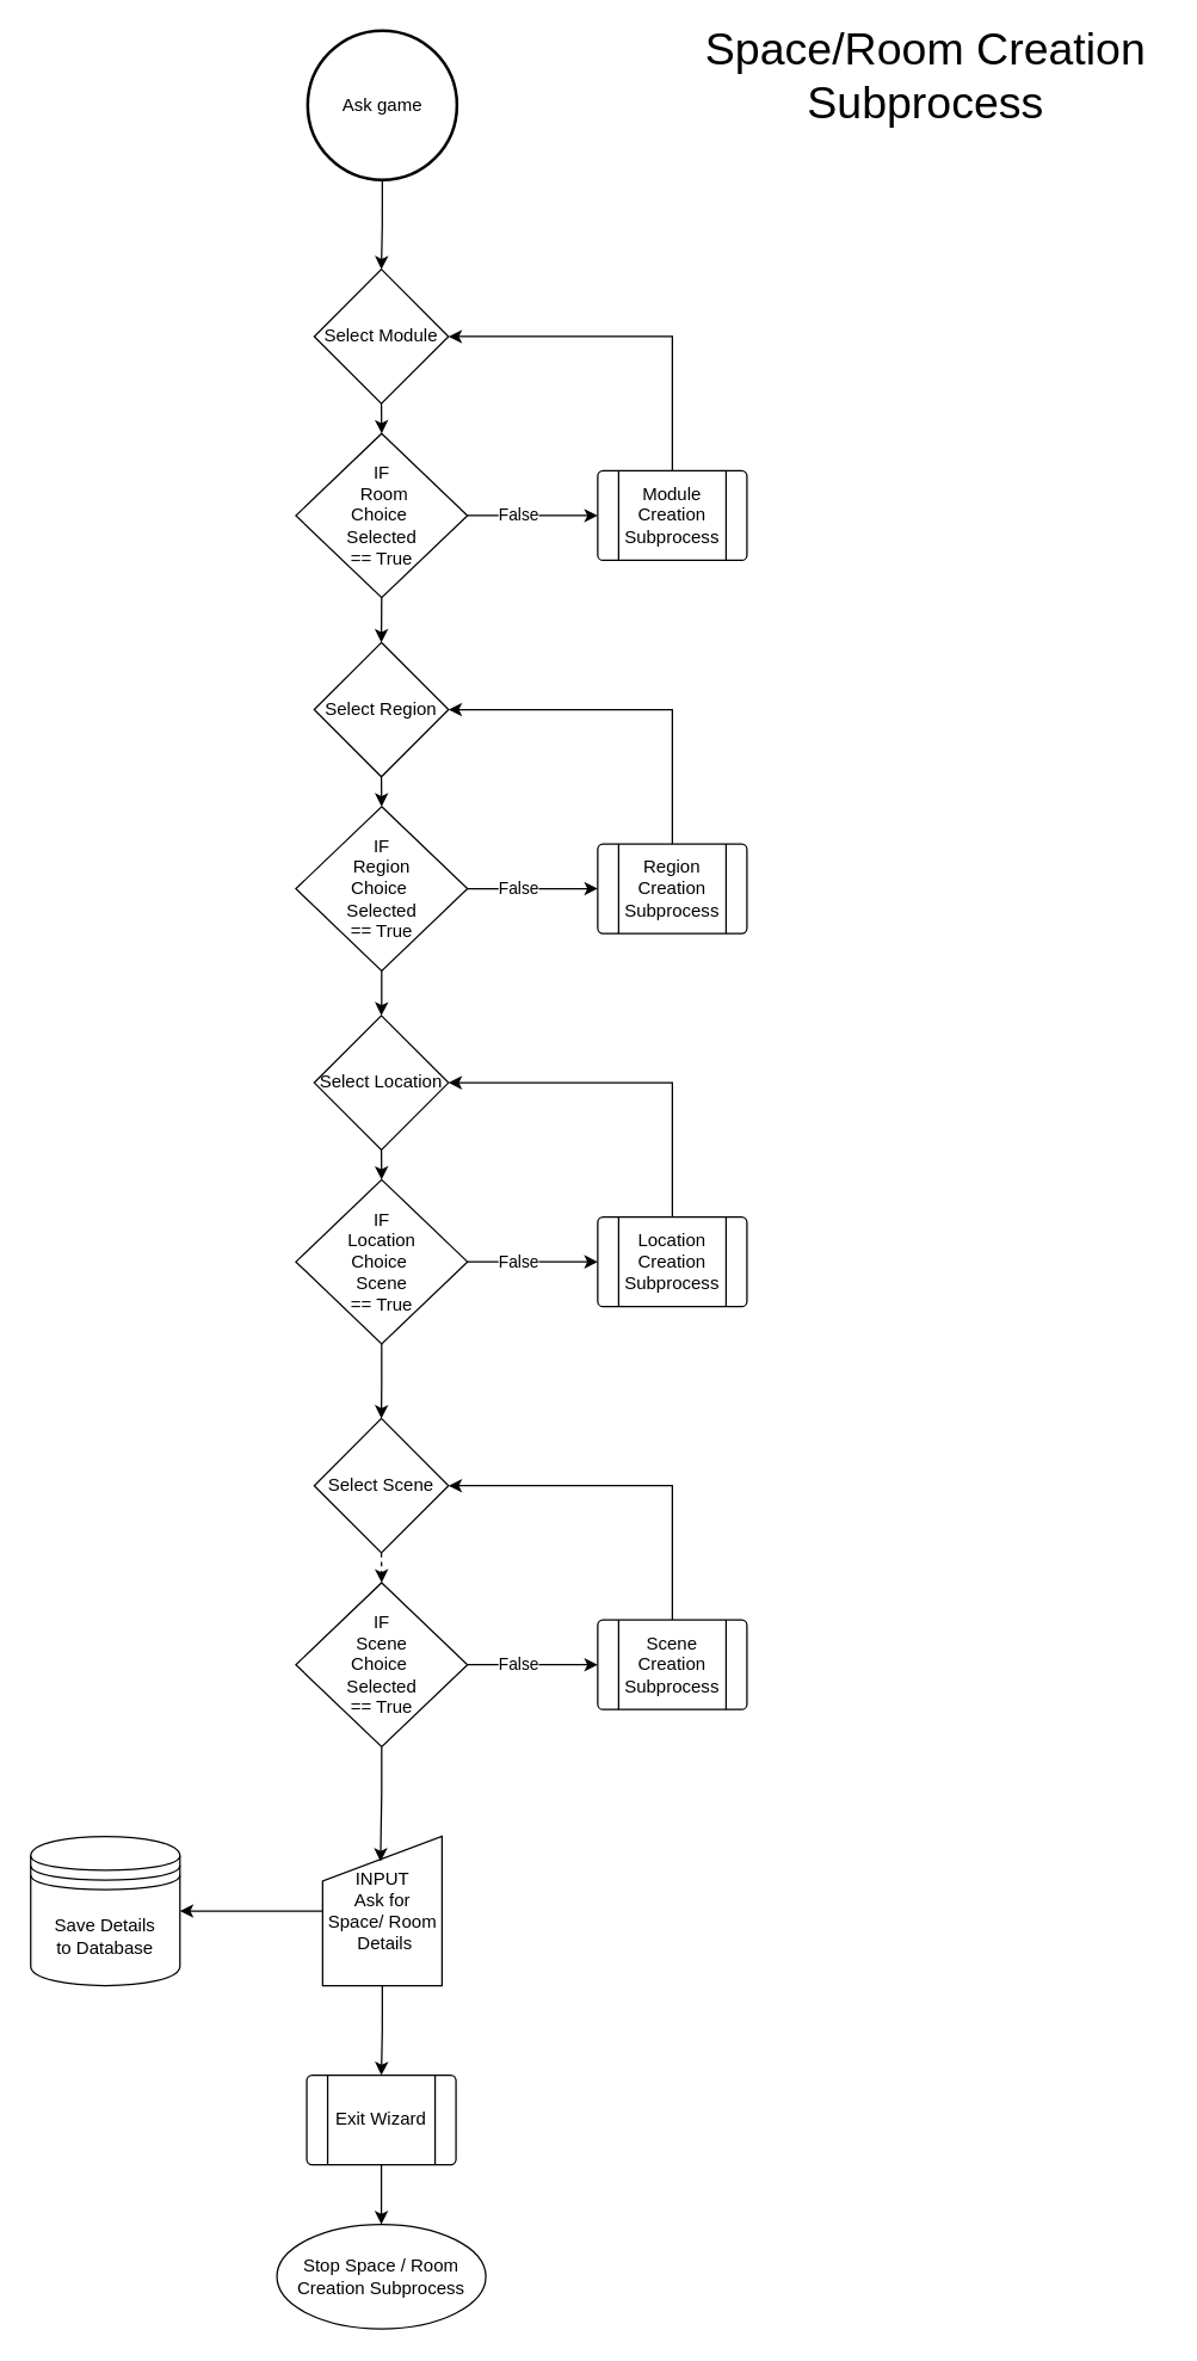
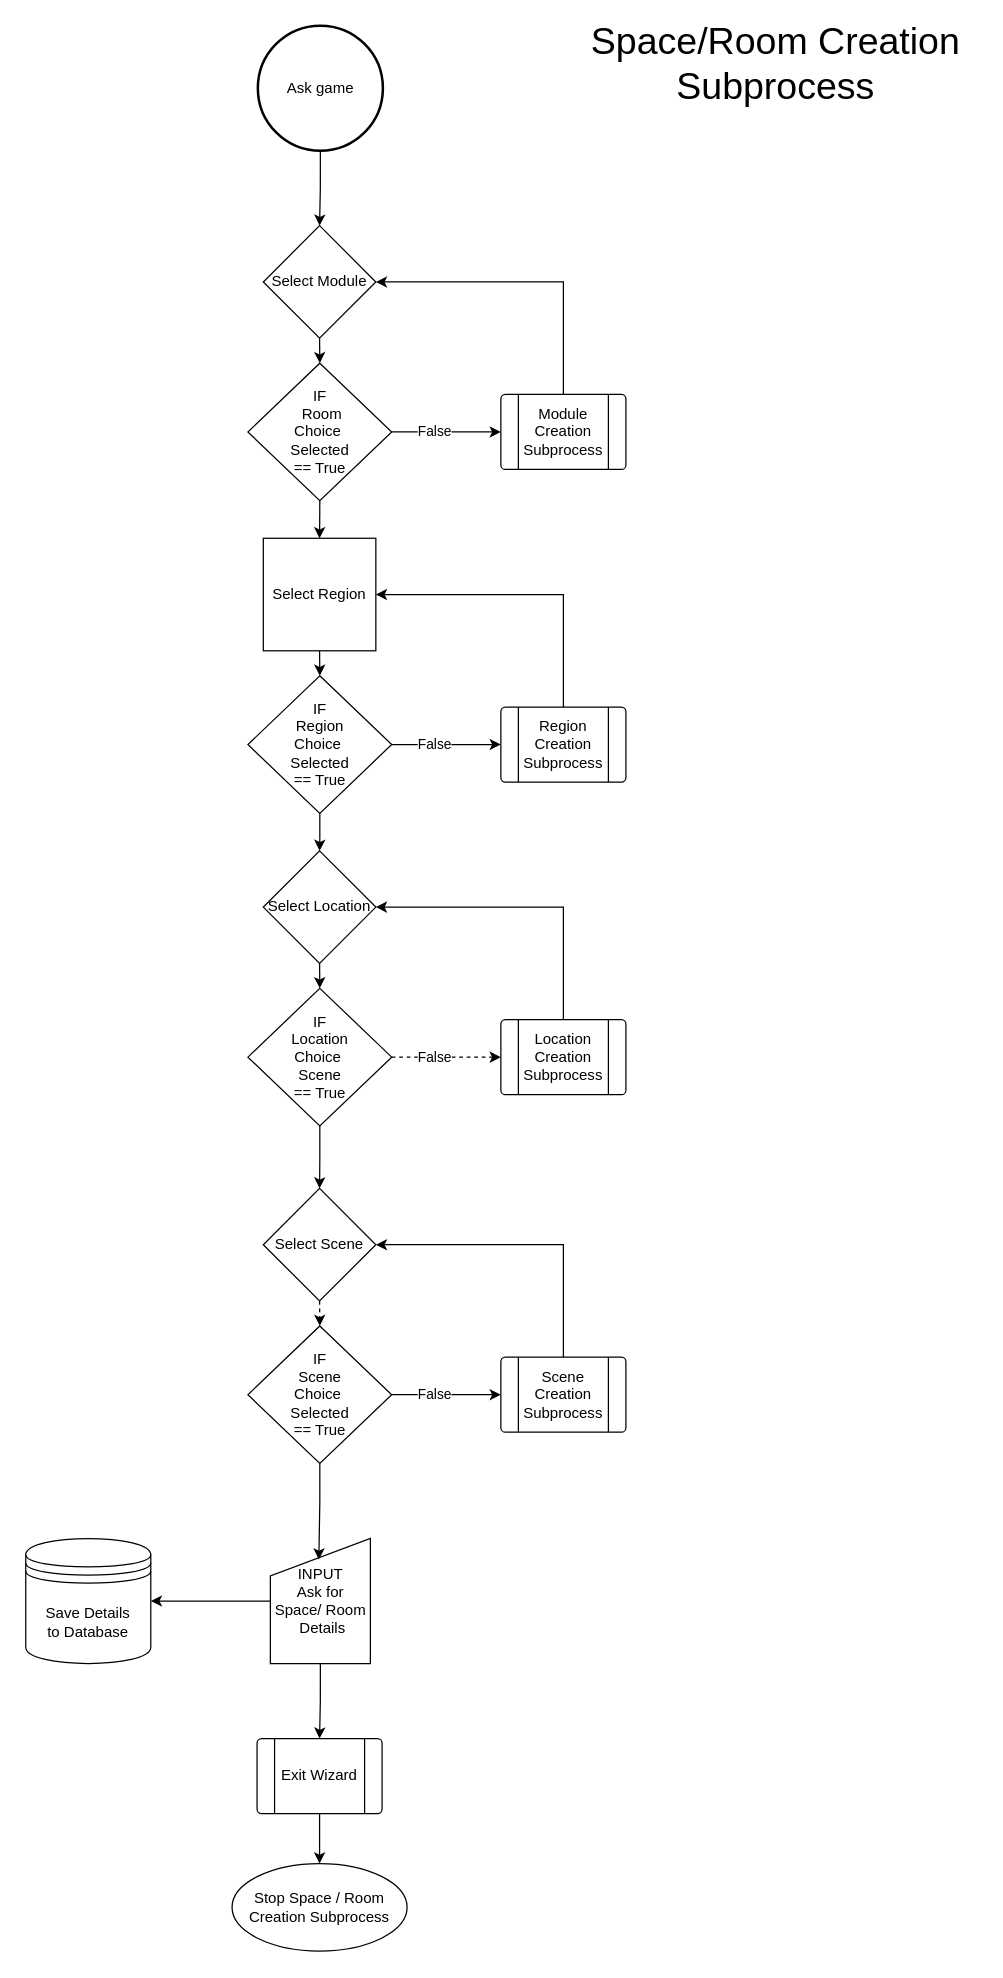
- <mxCell id="20" value="Select Region" style="rhombus;whiteSpace=wrap;html=1;" parent="1" vertex="1"><mxGeometry x="210" y="430" width="90" height="90" as="geometry" /></mxCell>
+ <mxCell id="20" value="Select Region" style="whiteSpace=wrap;html=1;rounded=0;" parent="1" vertex="1"><mxGeometry x="210" y="430" width="90" height="90" as="geometry" /></mxCell>
- <mxCell id="29" style="edgeStyle=orthogonalEdgeStyle;rounded=0;orthogonalLoop=1;jettySize=auto;html=1;exitX=1;exitY=0.5;exitDx=0;exitDy=0;entryX=0;entryY=0.5;entryDx=0;entryDy=0;" parent="1" source="32" target="34" edge="1"><mxGeometry relative="1" as="geometry"><mxPoint x="420" y="844.941" as="targetPoint" /></mxGeometry></mxCell>
+ <mxCell id="29" style="edgeStyle=orthogonalEdgeStyle;rounded=0;orthogonalLoop=1;jettySize=auto;html=1;exitX=1;exitY=0.5;exitDx=0;exitDy=0;entryX=0;entryY=0.5;entryDx=0;entryDy=0;dashed=1;" parent="1" source="32" target="34" edge="1"><mxGeometry relative="1" as="geometry"><mxPoint x="420" y="844.941" as="targetPoint" /></mxGeometry></mxCell>
